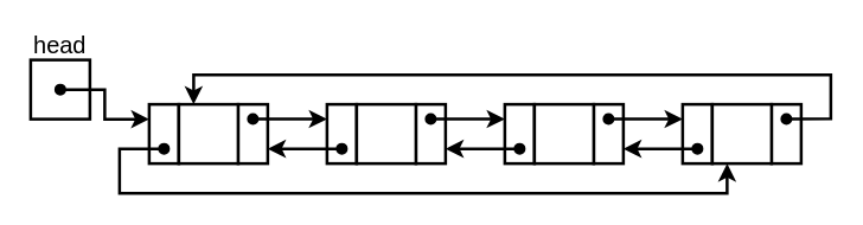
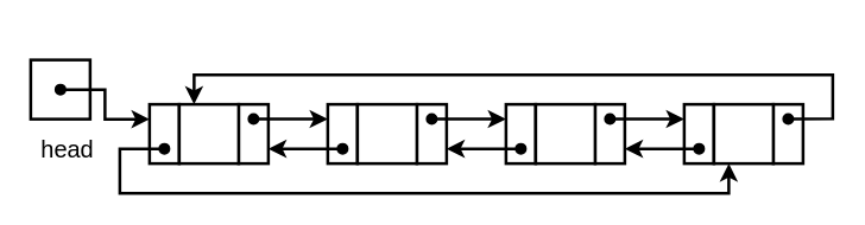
- <mxCell id="5" value="head" style="text;html=1;strokeColor=none;fillColor=none;align=center;verticalAlign=middle;whiteSpace=wrap;rounded=0;fontSize=16;" parent="2" vertex="1"><mxGeometry width="40" height="20" as="geometry" /></mxCell>
+ <mxCell id="5" value="head" style="text;html=1;strokeColor=none;fillColor=none;align=center;verticalAlign=middle;whiteSpace=wrap;rounded=0;fontSize=16;" parent="2" vertex="1"><mxGeometry x="5" y="70" width="40" height="20" as="geometry" /></mxCell>
